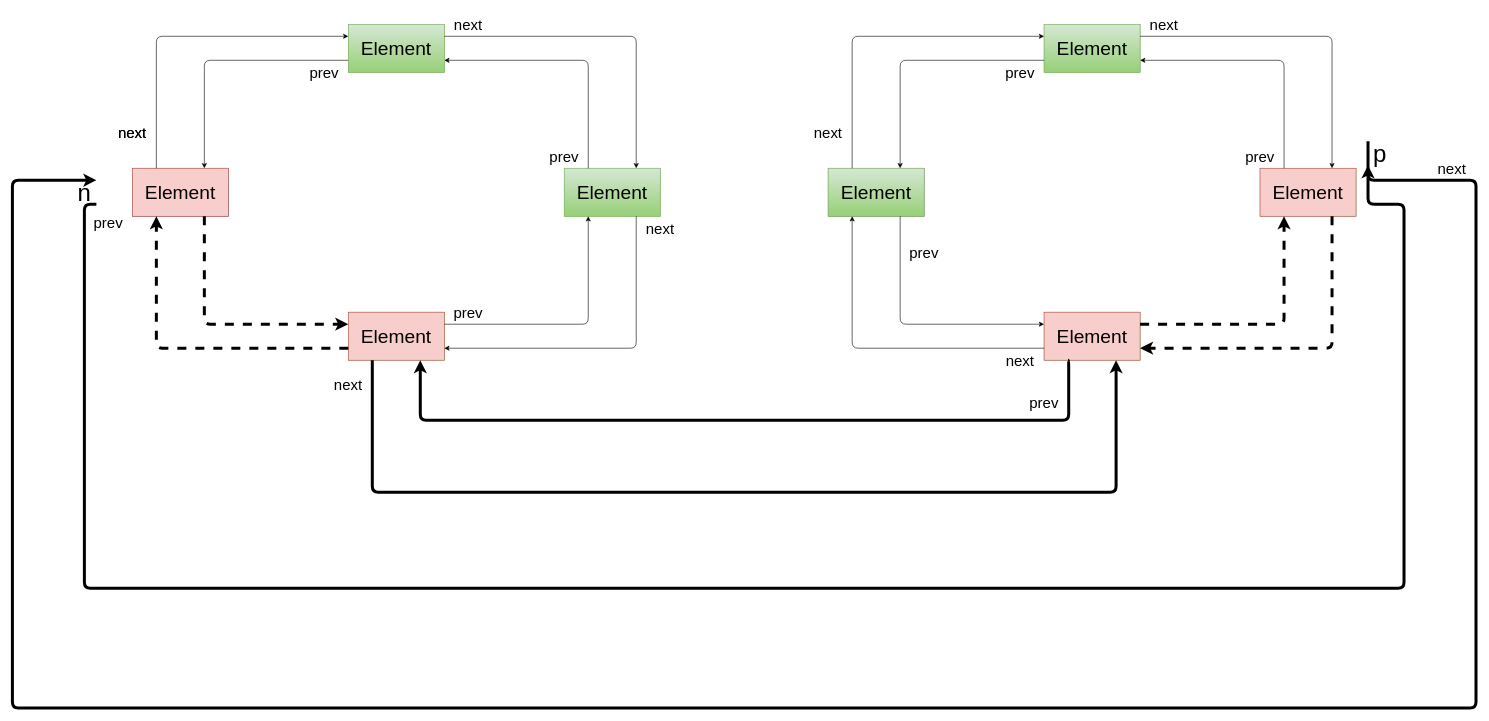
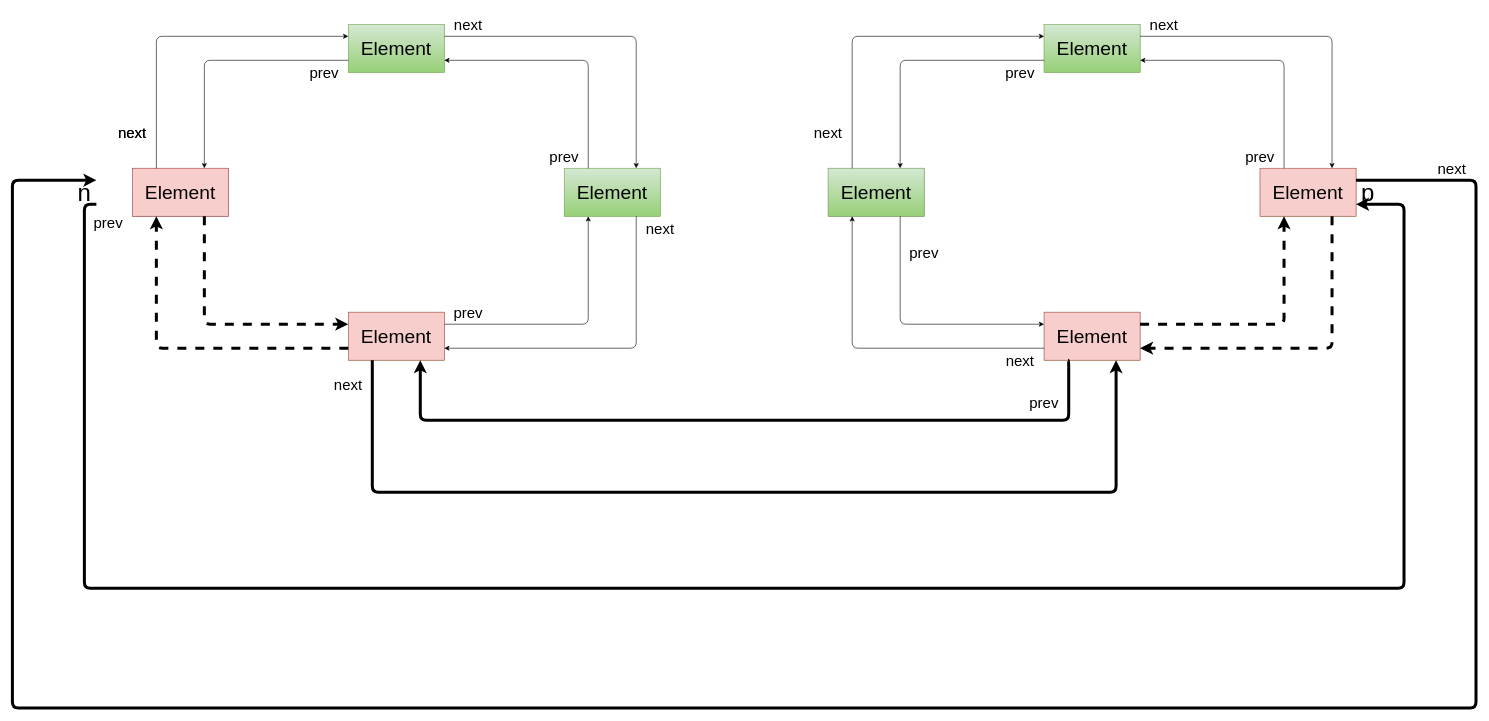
- <mxCell id="50" value="&lt;font style=&quot;font-size: 40px&quot;&gt;p&lt;/font&gt;" style="text;html=1;strokeColor=none;fillColor=none;align=center;verticalAlign=middle;whiteSpace=wrap;rounded=0;" vertex="1" parent="1"><mxGeometry x="2280" y="235" width="40" height="40" as="geometry" /></mxCell>
+ <mxCell id="50" value="&lt;font style=&quot;font-size: 40px&quot;&gt;p&lt;/font&gt;" style="text;html=1;strokeColor=none;fillColor=none;align=center;verticalAlign=middle;whiteSpace=wrap;rounded=0;" vertex="1" parent="1"><mxGeometry x="2260" y="300" width="40" height="40" as="geometry" /></mxCell>
